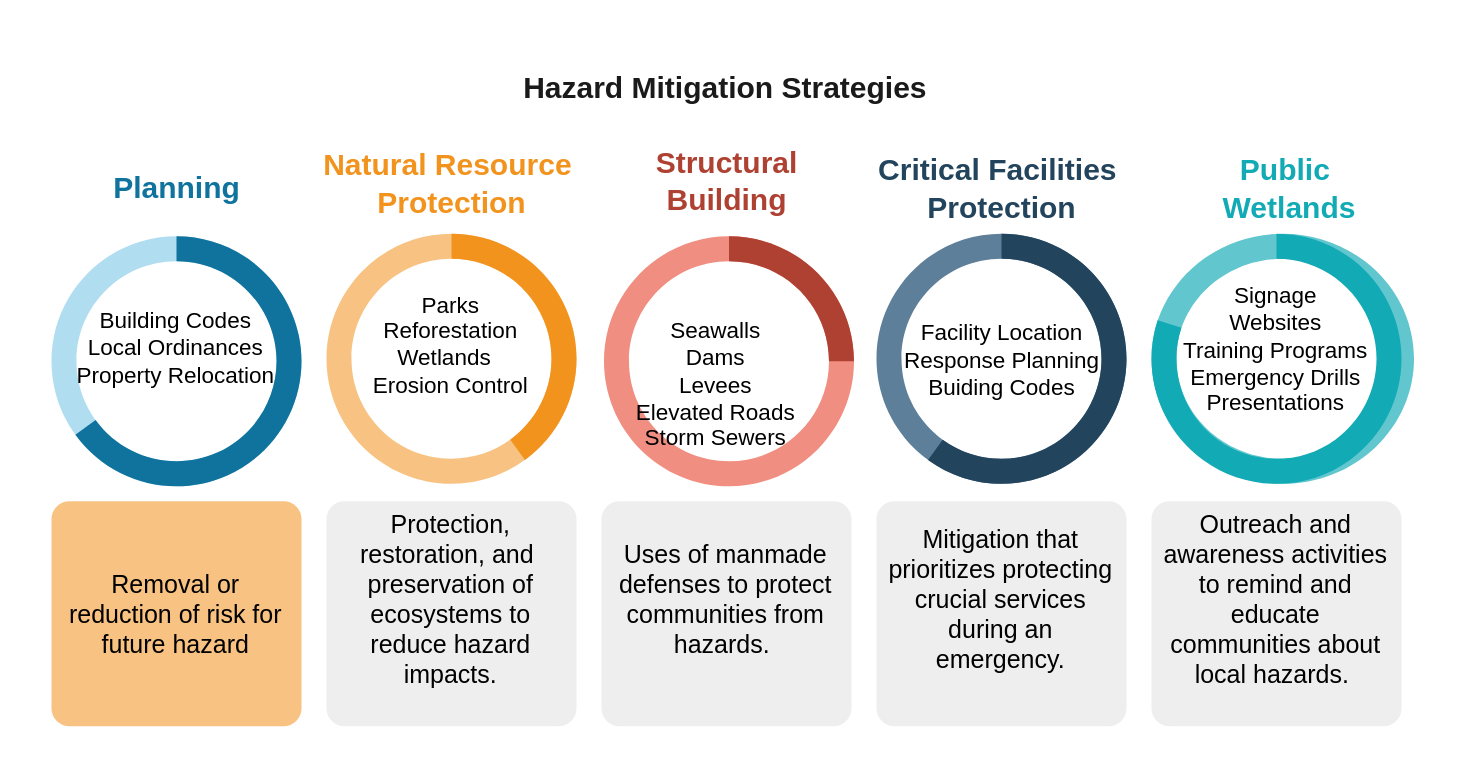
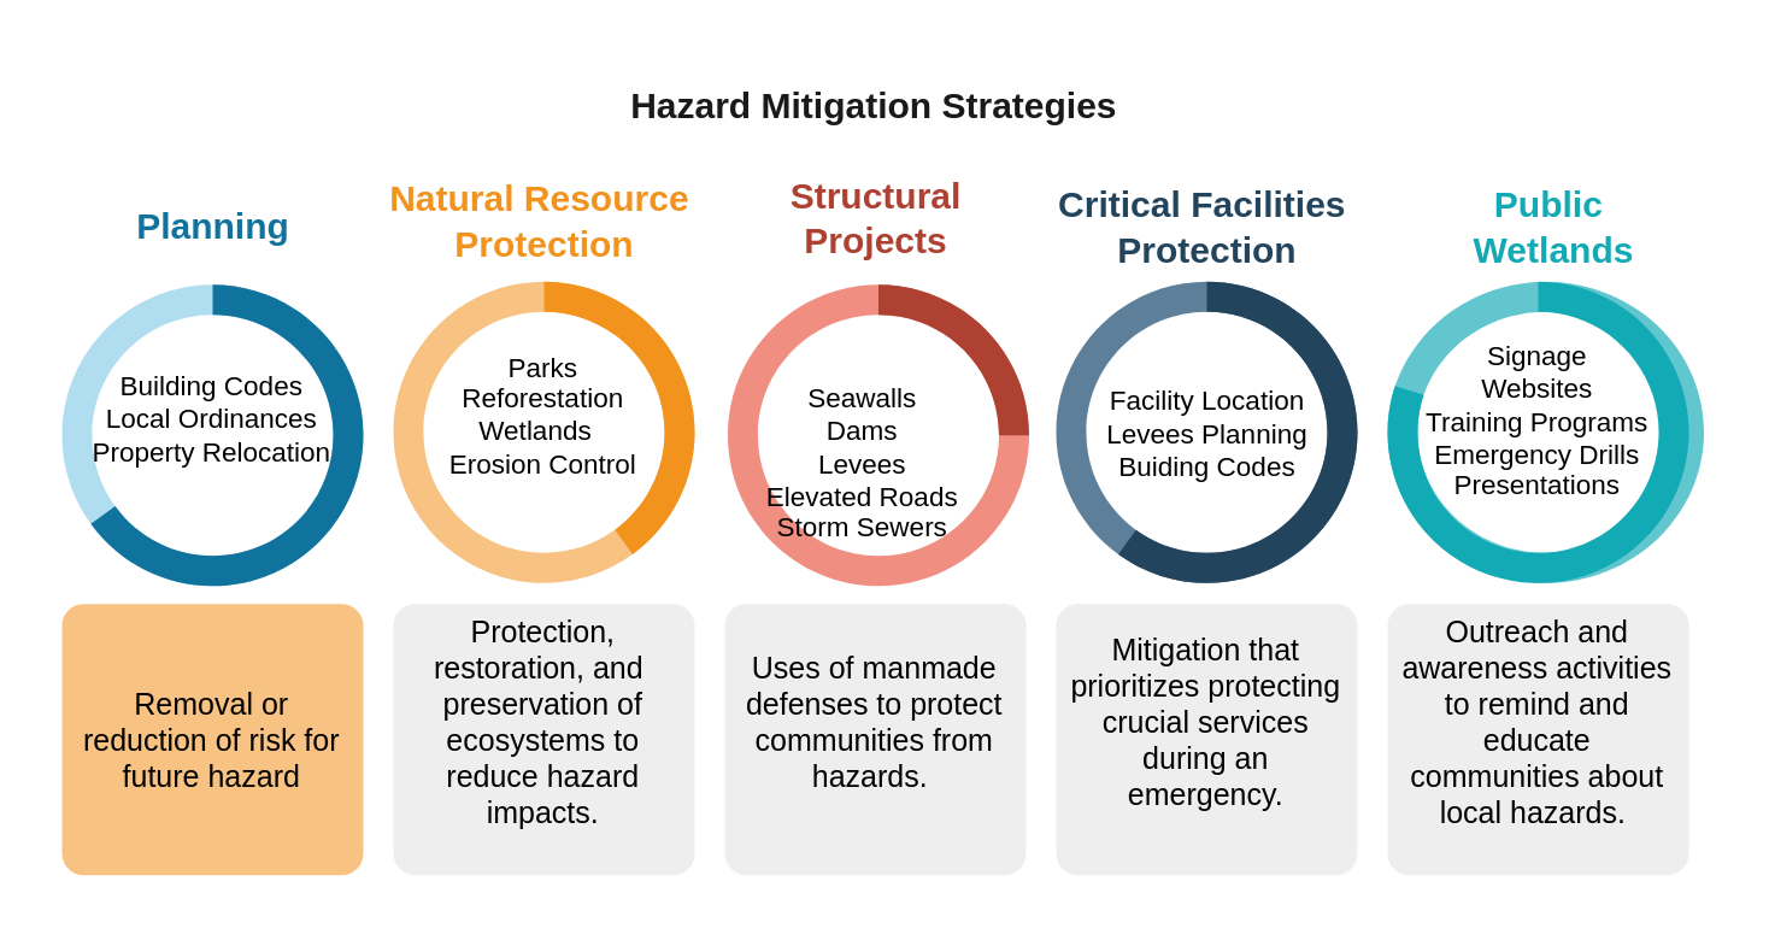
- <mxCell id="19" value="Structural &lt;br style=&quot;font-size: 12px;&quot;&gt;Building" style="verticalLabelPosition=middle;verticalAlign=middle;html=1;html=1;fillColor=none;strokeColor=none;fontSize=12;fontColor=#AE4132;align=center;fontStyle=1;" parent="1" vertex="1"><mxGeometry x="240" y="57" width="100" height="30" as="geometry" /></mxCell>
+ <mxCell id="19" value="Structural &lt;br style=&quot;font-size: 12px;&quot;&gt;Projects" style="verticalLabelPosition=middle;verticalAlign=middle;html=1;html=1;fillColor=none;strokeColor=none;fontSize=12;fontColor=#AE4132;align=center;fontStyle=1;" parent="1" vertex="1"><mxGeometry x="240" y="57" width="100" height="30" as="geometry" /></mxCell>
- <mxCell id="13" value="Facility Location&lt;br&gt;Response Planning&lt;br&gt;Buiding Codes&lt;br&gt;&lt;br&gt;&lt;br&gt;&amp;nbsp;" style="text;html=1;strokeColor=none;fillColor=none;align=center;verticalAlign=middle;whiteSpace=wrap;rounded=0;fontSize=9;" parent="11" vertex="1"><mxGeometry x="8.75" y="47" width="82.5" height="40" as="geometry" /></mxCell>
+ <mxCell id="13" value="Facility Location&lt;br&gt;Levees Planning&lt;br&gt;Buiding Codes&lt;br&gt;&lt;br&gt;&lt;br&gt;&amp;nbsp;" style="text;html=1;strokeColor=none;fillColor=none;align=center;verticalAlign=middle;whiteSpace=wrap;rounded=0;fontSize=9;" parent="11" vertex="1"><mxGeometry x="8.75" y="47" width="82.5" height="40" as="geometry" /></mxCell>
